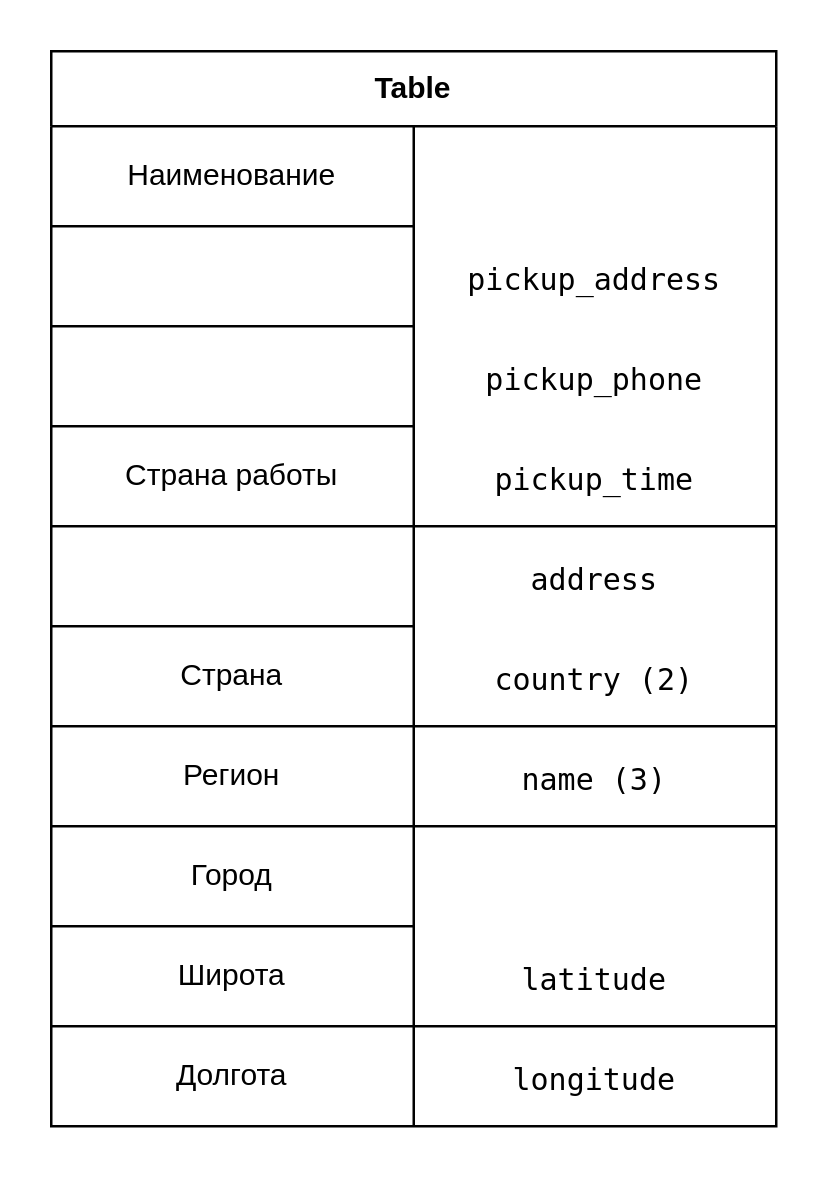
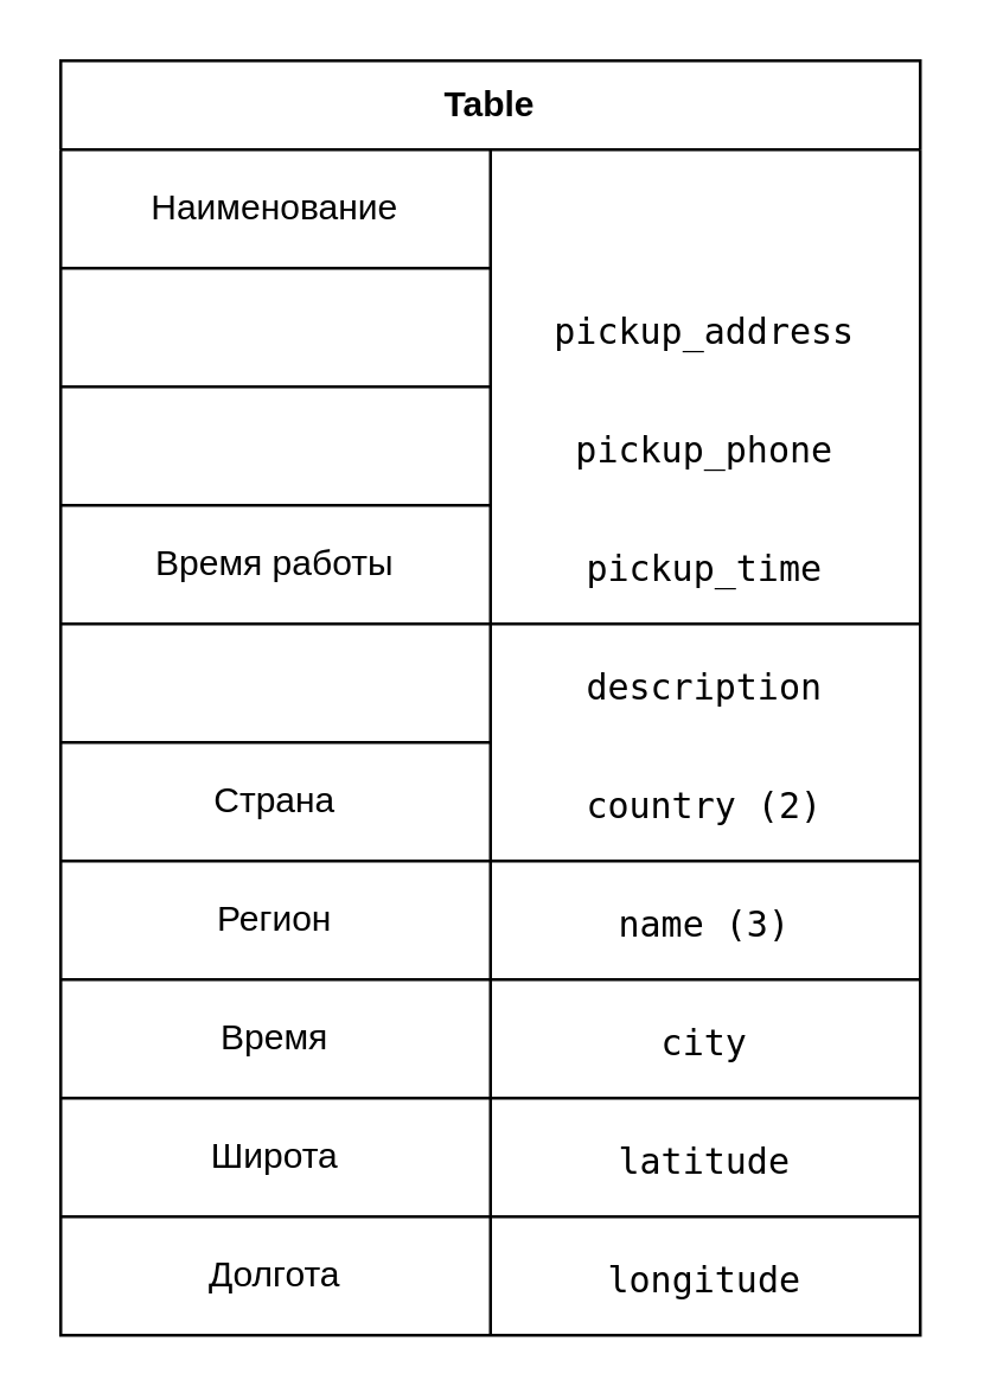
- <mxCell id="10" value="Страна работы" style="shape=partialRectangle;html=1;whiteSpace=wrap;connectable=0;fillColor=none;top=0;left=0;bottom=0;right=0;overflow=hidden;" vertex="1" parent="9"><mxGeometry width="145" height="40" as="geometry" /></mxCell>
+ <mxCell id="10" value="Время работы" style="shape=partialRectangle;html=1;whiteSpace=wrap;connectable=0;fillColor=none;top=0;left=0;bottom=0;right=0;overflow=hidden;" vertex="1" parent="9"><mxGeometry width="145" height="40" as="geometry" /></mxCell>
- <mxCell id="13" value="&lt;meta charset=&quot;utf-8&quot;&gt;&lt;pre style=&quot;color: rgb(0 , 0 , 0) ; font-style: normal ; font-weight: 400 ; letter-spacing: normal ; text-indent: 0px ; text-transform: none ; word-spacing: 0px&quot;&gt;address&lt;/pre&gt;" style="shape=partialRectangle;html=1;whiteSpace=wrap;connectable=0;fillColor=none;top=0;left=0;bottom=0;right=0;overflow=hidden;" vertex="1" parent="12"><mxGeometry x="145" width="145" height="40" as="geometry" /></mxCell>
+ <mxCell id="13" value="&lt;meta charset=&quot;utf-8&quot;&gt;&lt;pre style=&quot;color: rgb(0 , 0 , 0) ; font-style: normal ; font-weight: 400 ; letter-spacing: normal ; text-indent: 0px ; text-transform: none ; word-spacing: 0px&quot;&gt;description&lt;/pre&gt;" style="shape=partialRectangle;html=1;whiteSpace=wrap;connectable=0;fillColor=none;top=0;left=0;bottom=0;right=0;overflow=hidden;" vertex="1" parent="12"><mxGeometry x="145" width="145" height="40" as="geometry" /></mxCell>
- <mxCell id="21" value="Город" style="shape=partialRectangle;html=1;whiteSpace=wrap;connectable=0;fillColor=none;top=0;left=0;bottom=0;right=0;overflow=hidden;" vertex="1" parent="20"><mxGeometry width="145" height="40" as="geometry" /></mxCell>
+ <mxCell id="21" value="Время" style="shape=partialRectangle;html=1;whiteSpace=wrap;connectable=0;fillColor=none;top=0;left=0;bottom=0;right=0;overflow=hidden;" vertex="1" parent="20"><mxGeometry width="145" height="40" as="geometry" /></mxCell>
+ <mxCell id="22" value="&lt;meta charset=&quot;utf-8&quot;&gt;&lt;pre style=&quot;color: rgb(0 , 0 , 0) ; font-style: normal ; font-weight: 400 ; letter-spacing: normal ; text-indent: 0px ; text-transform: none ; word-spacing: 0px&quot;&gt;city&lt;/pre&gt;" style="shape=partialRectangle;html=1;whiteSpace=wrap;connectable=0;fillColor=none;top=0;left=0;bottom=0;right=0;overflow=hidden;" vertex="1" parent="20"><mxGeometry x="145" width="145" height="40" as="geometry" /></mxCell>
